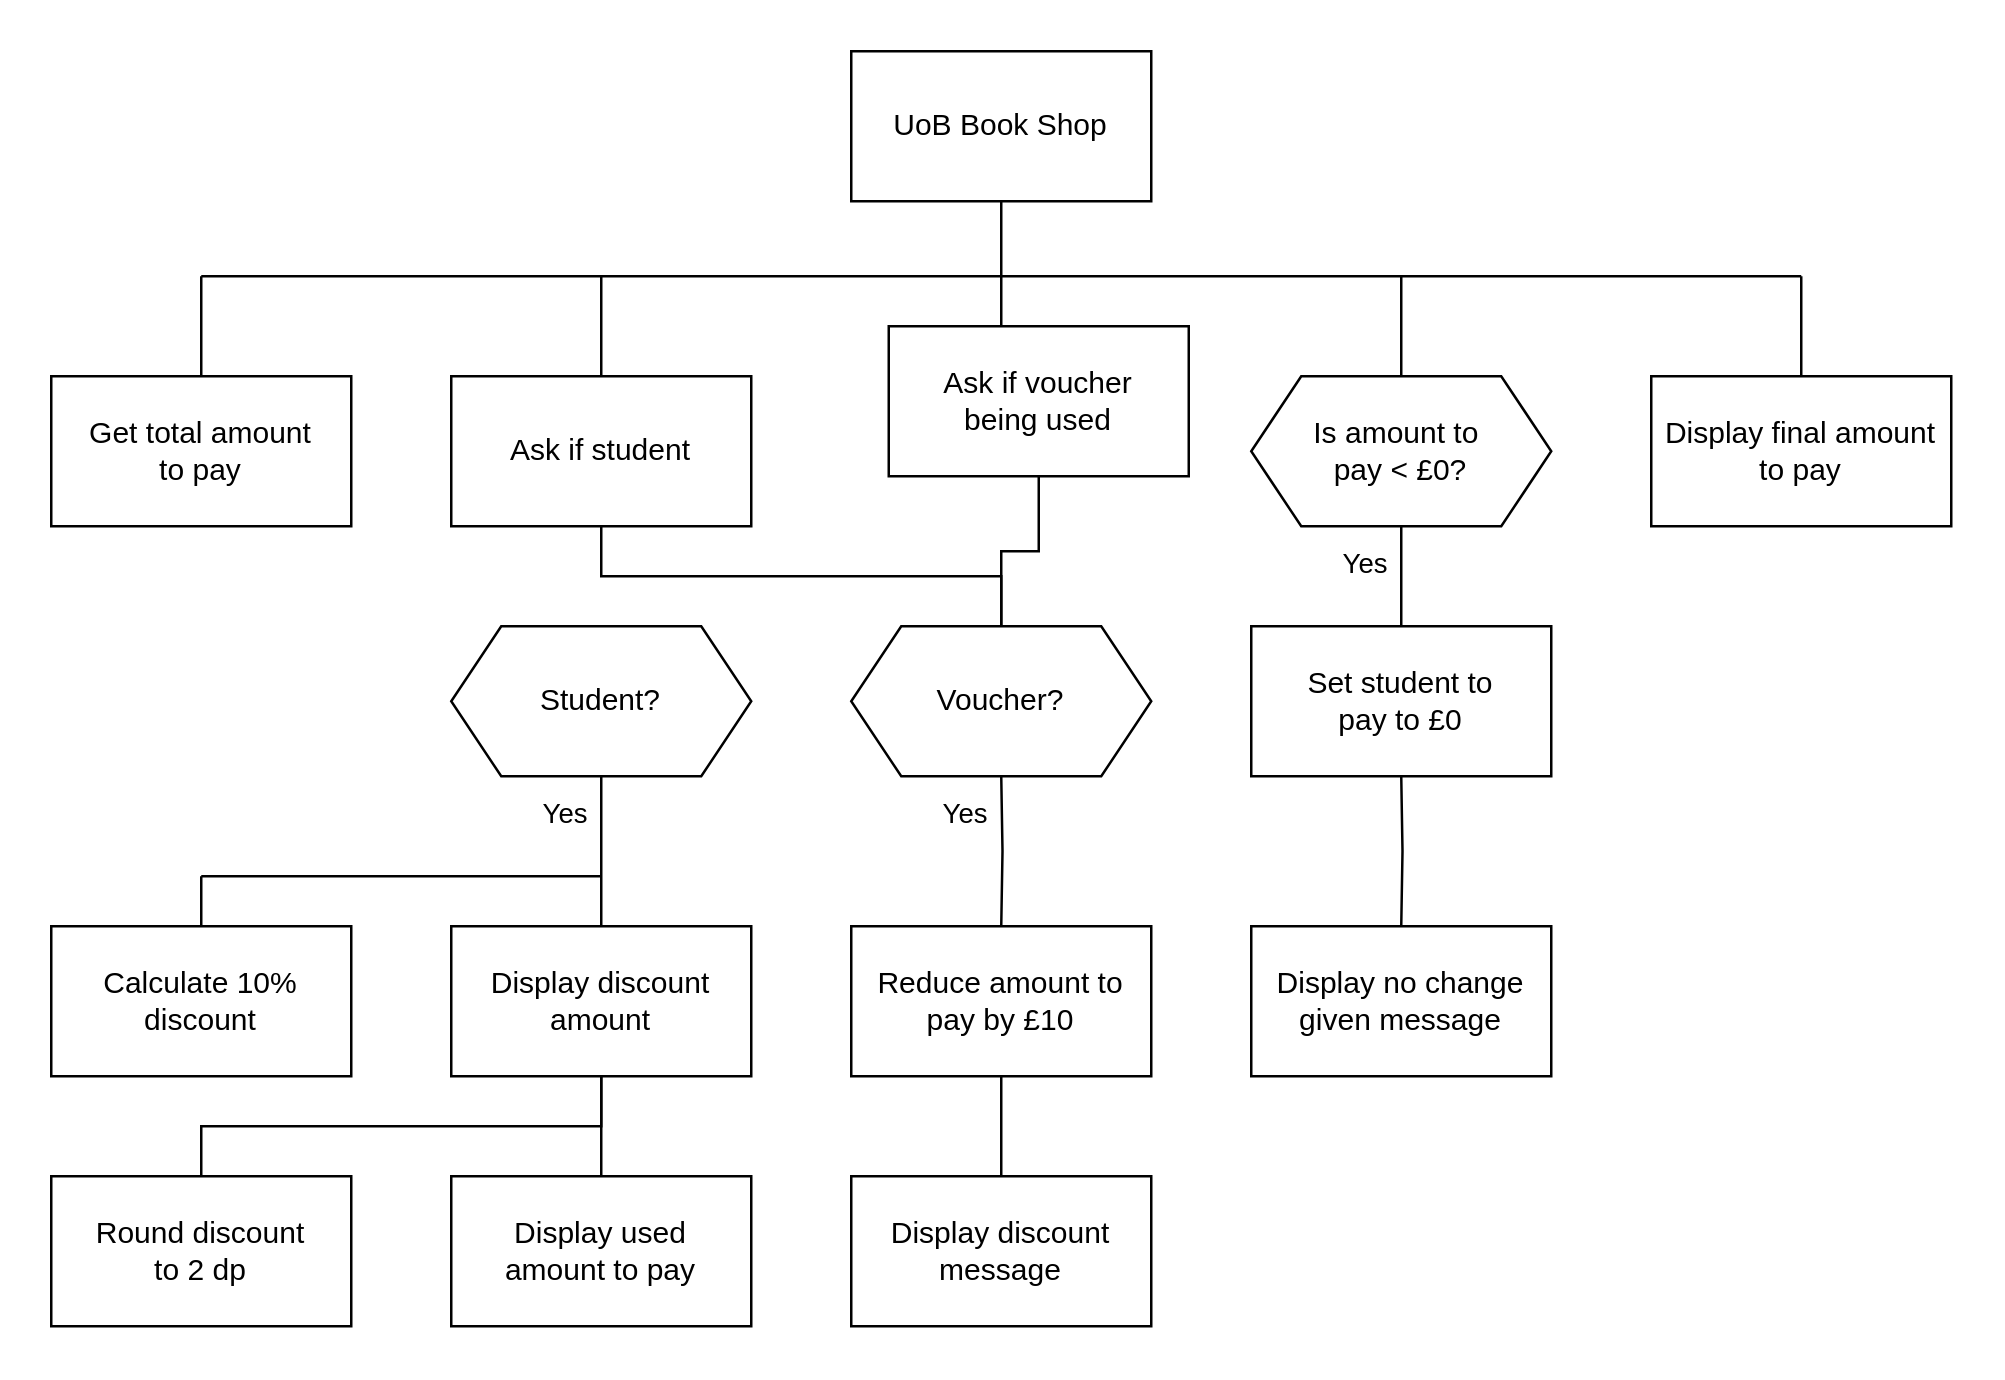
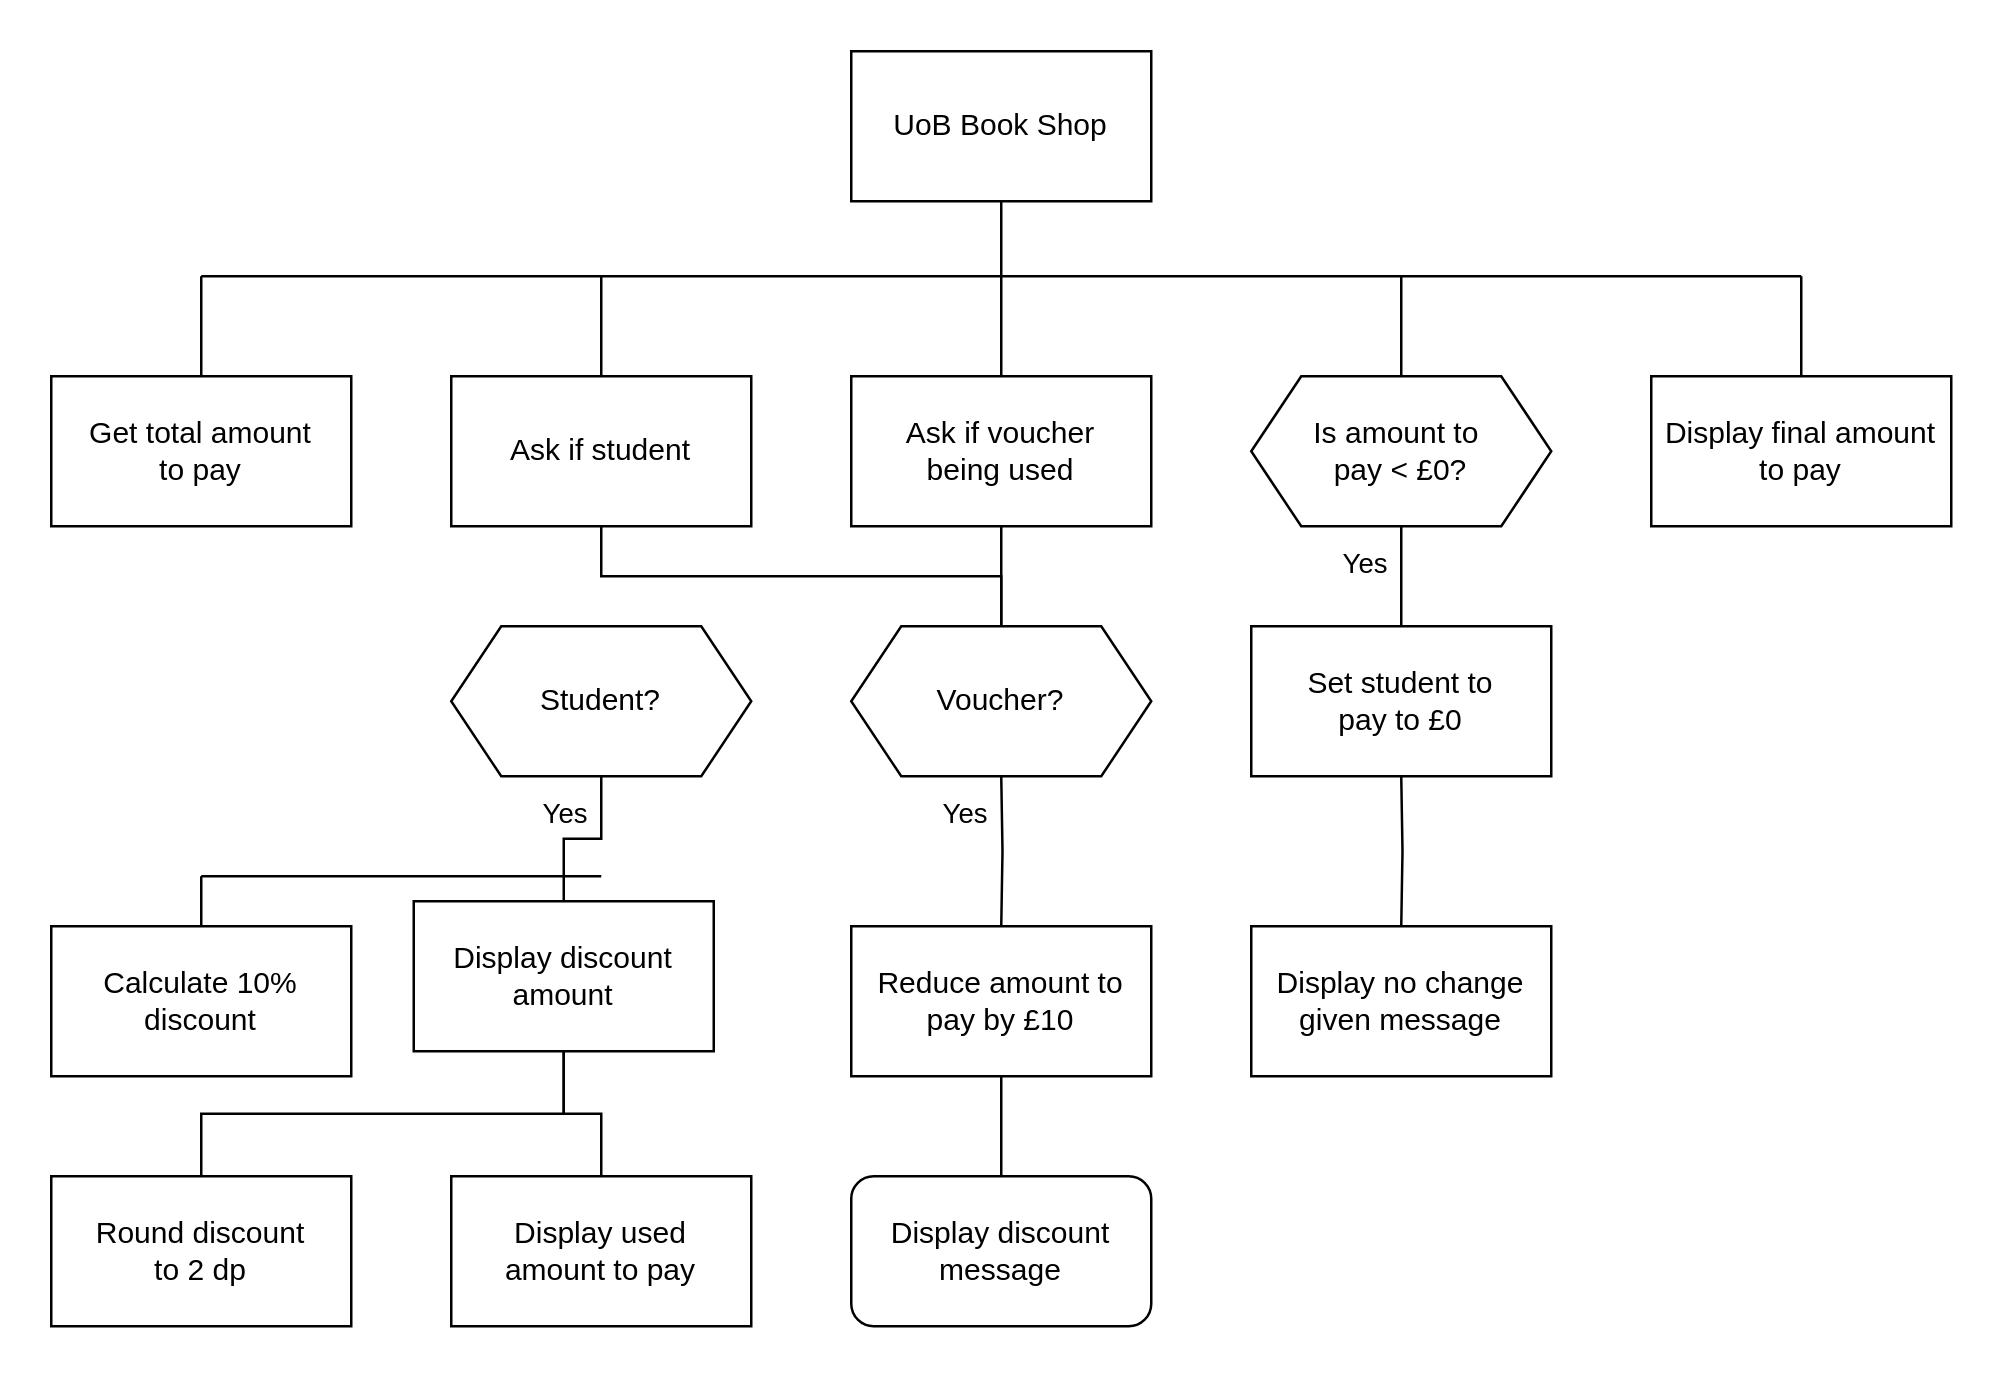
- <mxCell id="32" value="Ask if voucher&lt;div&gt;being used&lt;/div&gt;" style="rounded=0;whiteSpace=wrap;html=1;" parent="1" vertex="1"><mxGeometry x="355" y="130" width="120" height="60" as="geometry" /></mxCell>
+ <mxCell id="32" value="Ask if voucher&lt;div&gt;being used&lt;/div&gt;" style="rounded=0;whiteSpace=wrap;html=1;" parent="1" vertex="1"><mxGeometry x="340" y="150" width="120" height="60" as="geometry" /></mxCell>
- <mxCell id="37" value="Display discount amount" style="rounded=0;whiteSpace=wrap;html=1;" parent="1" vertex="1"><mxGeometry x="180" y="370" width="120" height="60" as="geometry" /></mxCell>
+ <mxCell id="37" value="Display discount amount" style="rounded=0;whiteSpace=wrap;html=1;" parent="1" vertex="1"><mxGeometry x="165" y="360" width="120" height="60" as="geometry" /></mxCell>
- <mxCell id="25" value="Display discount message" style="rounded=0;whiteSpace=wrap;html=1;" parent="1" vertex="1"><mxGeometry x="340" y="470" width="120" height="60" as="geometry" /></mxCell>
+ <mxCell id="25" value="Display discount message" style="whiteSpace=wrap;html=1;rounded=1;" parent="1" vertex="1"><mxGeometry x="340" y="470" width="120" height="60" as="geometry" /></mxCell>
